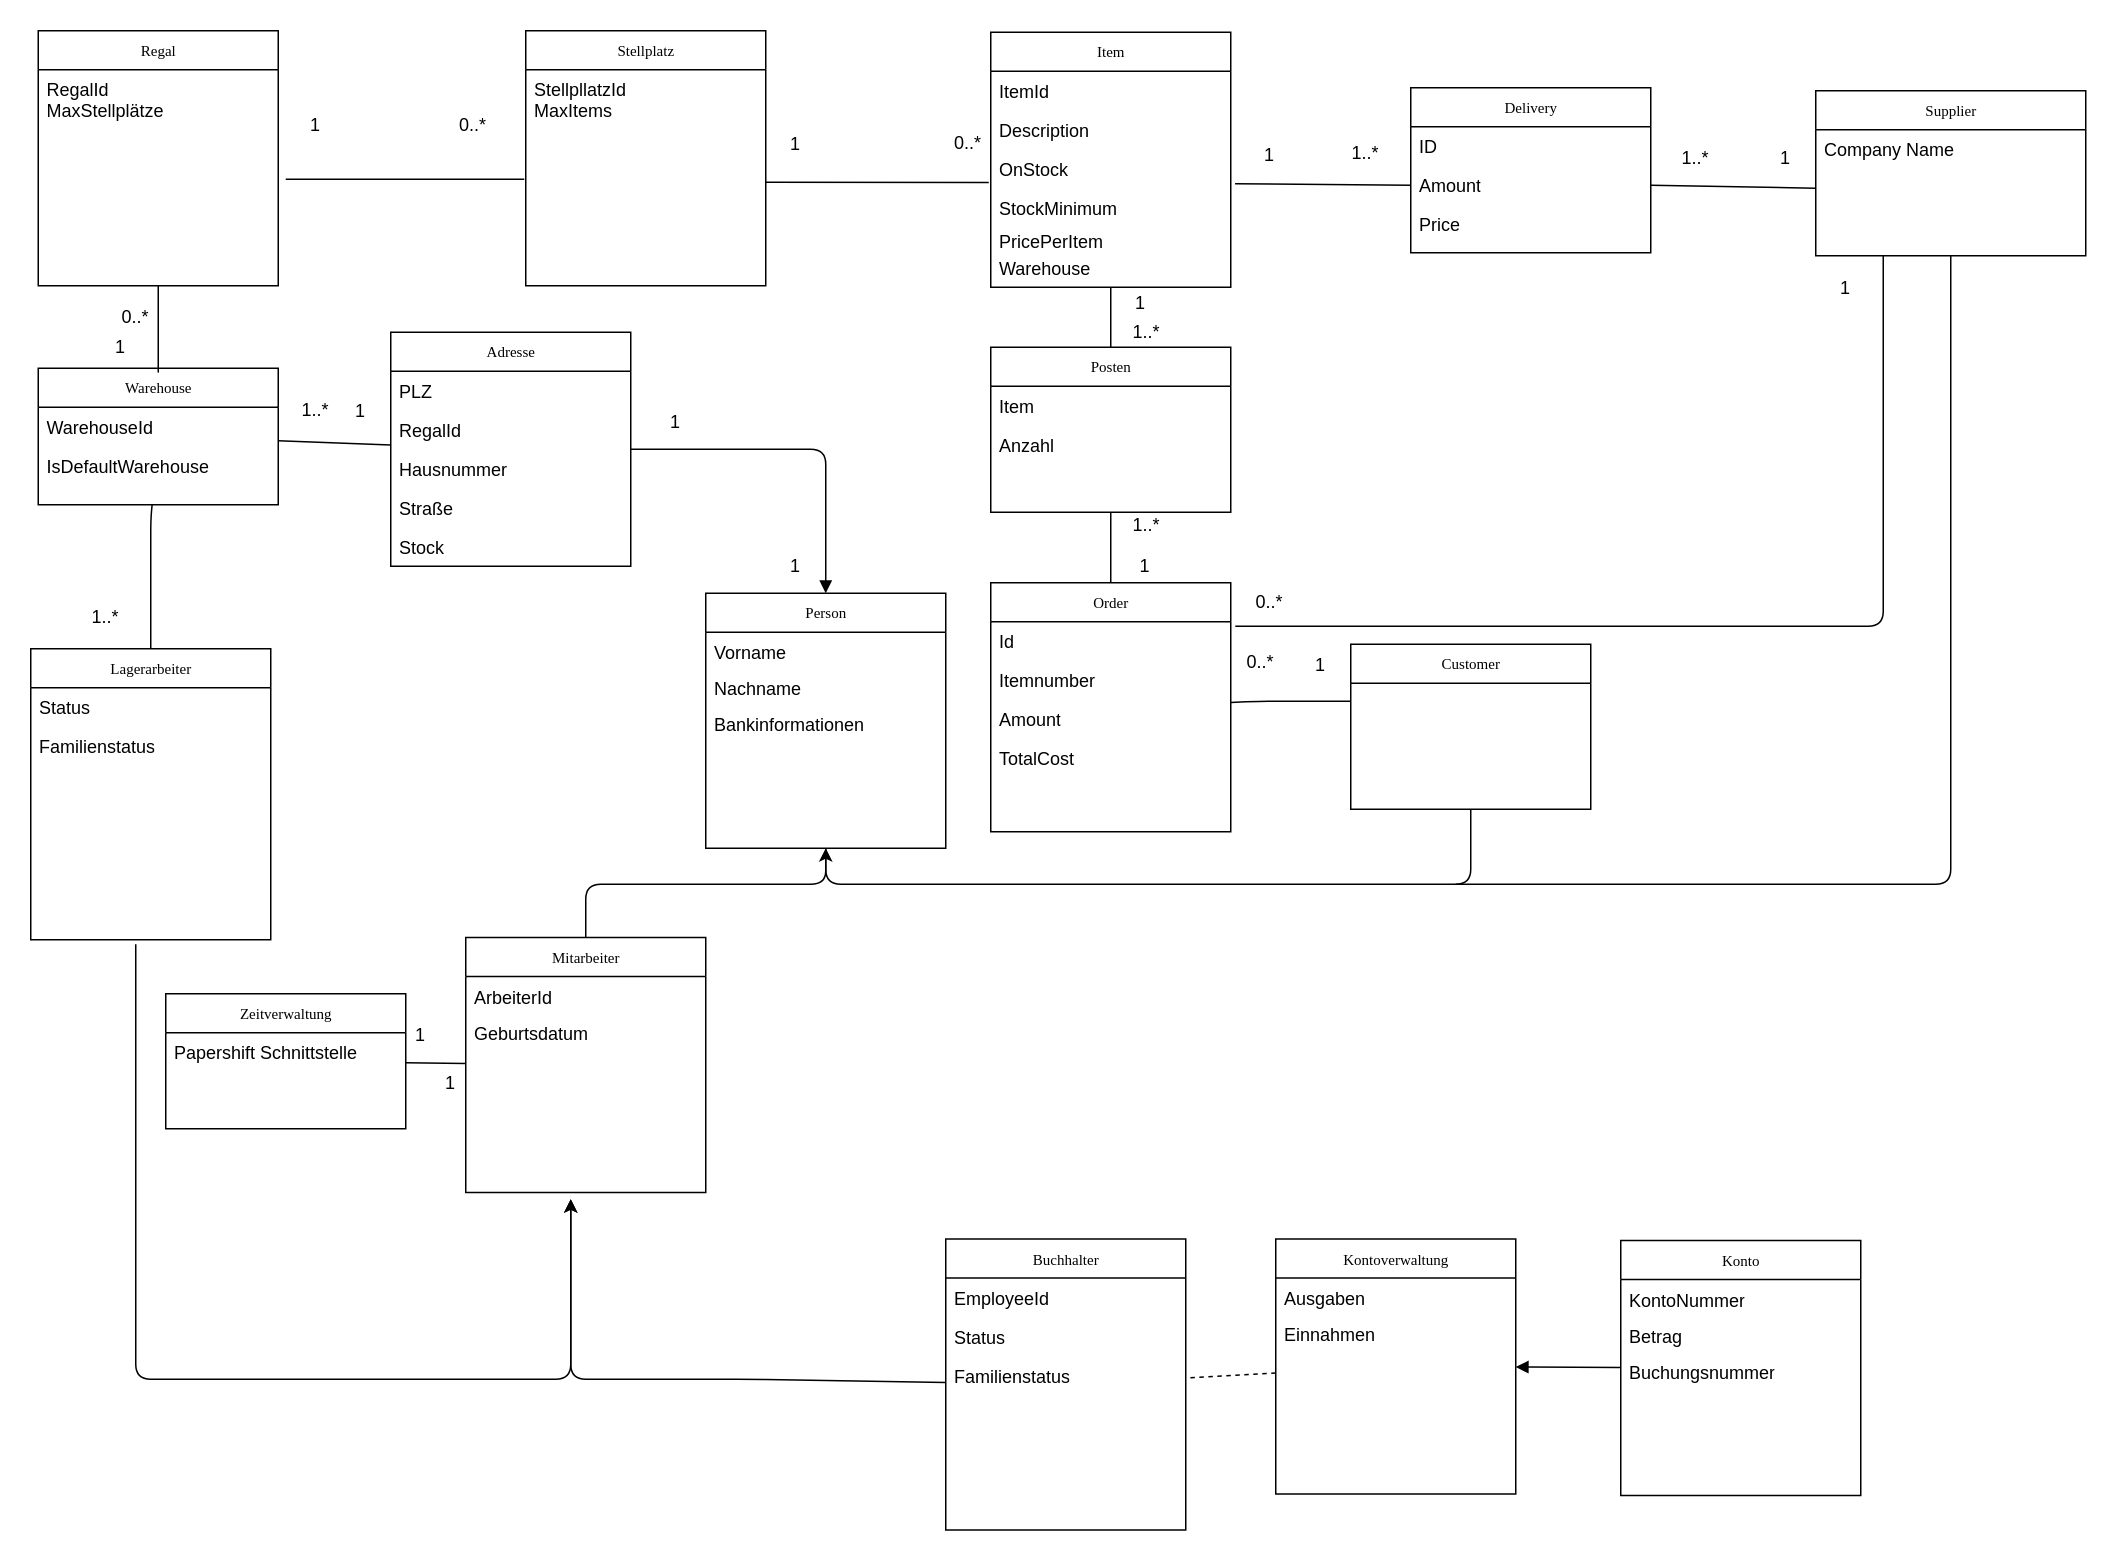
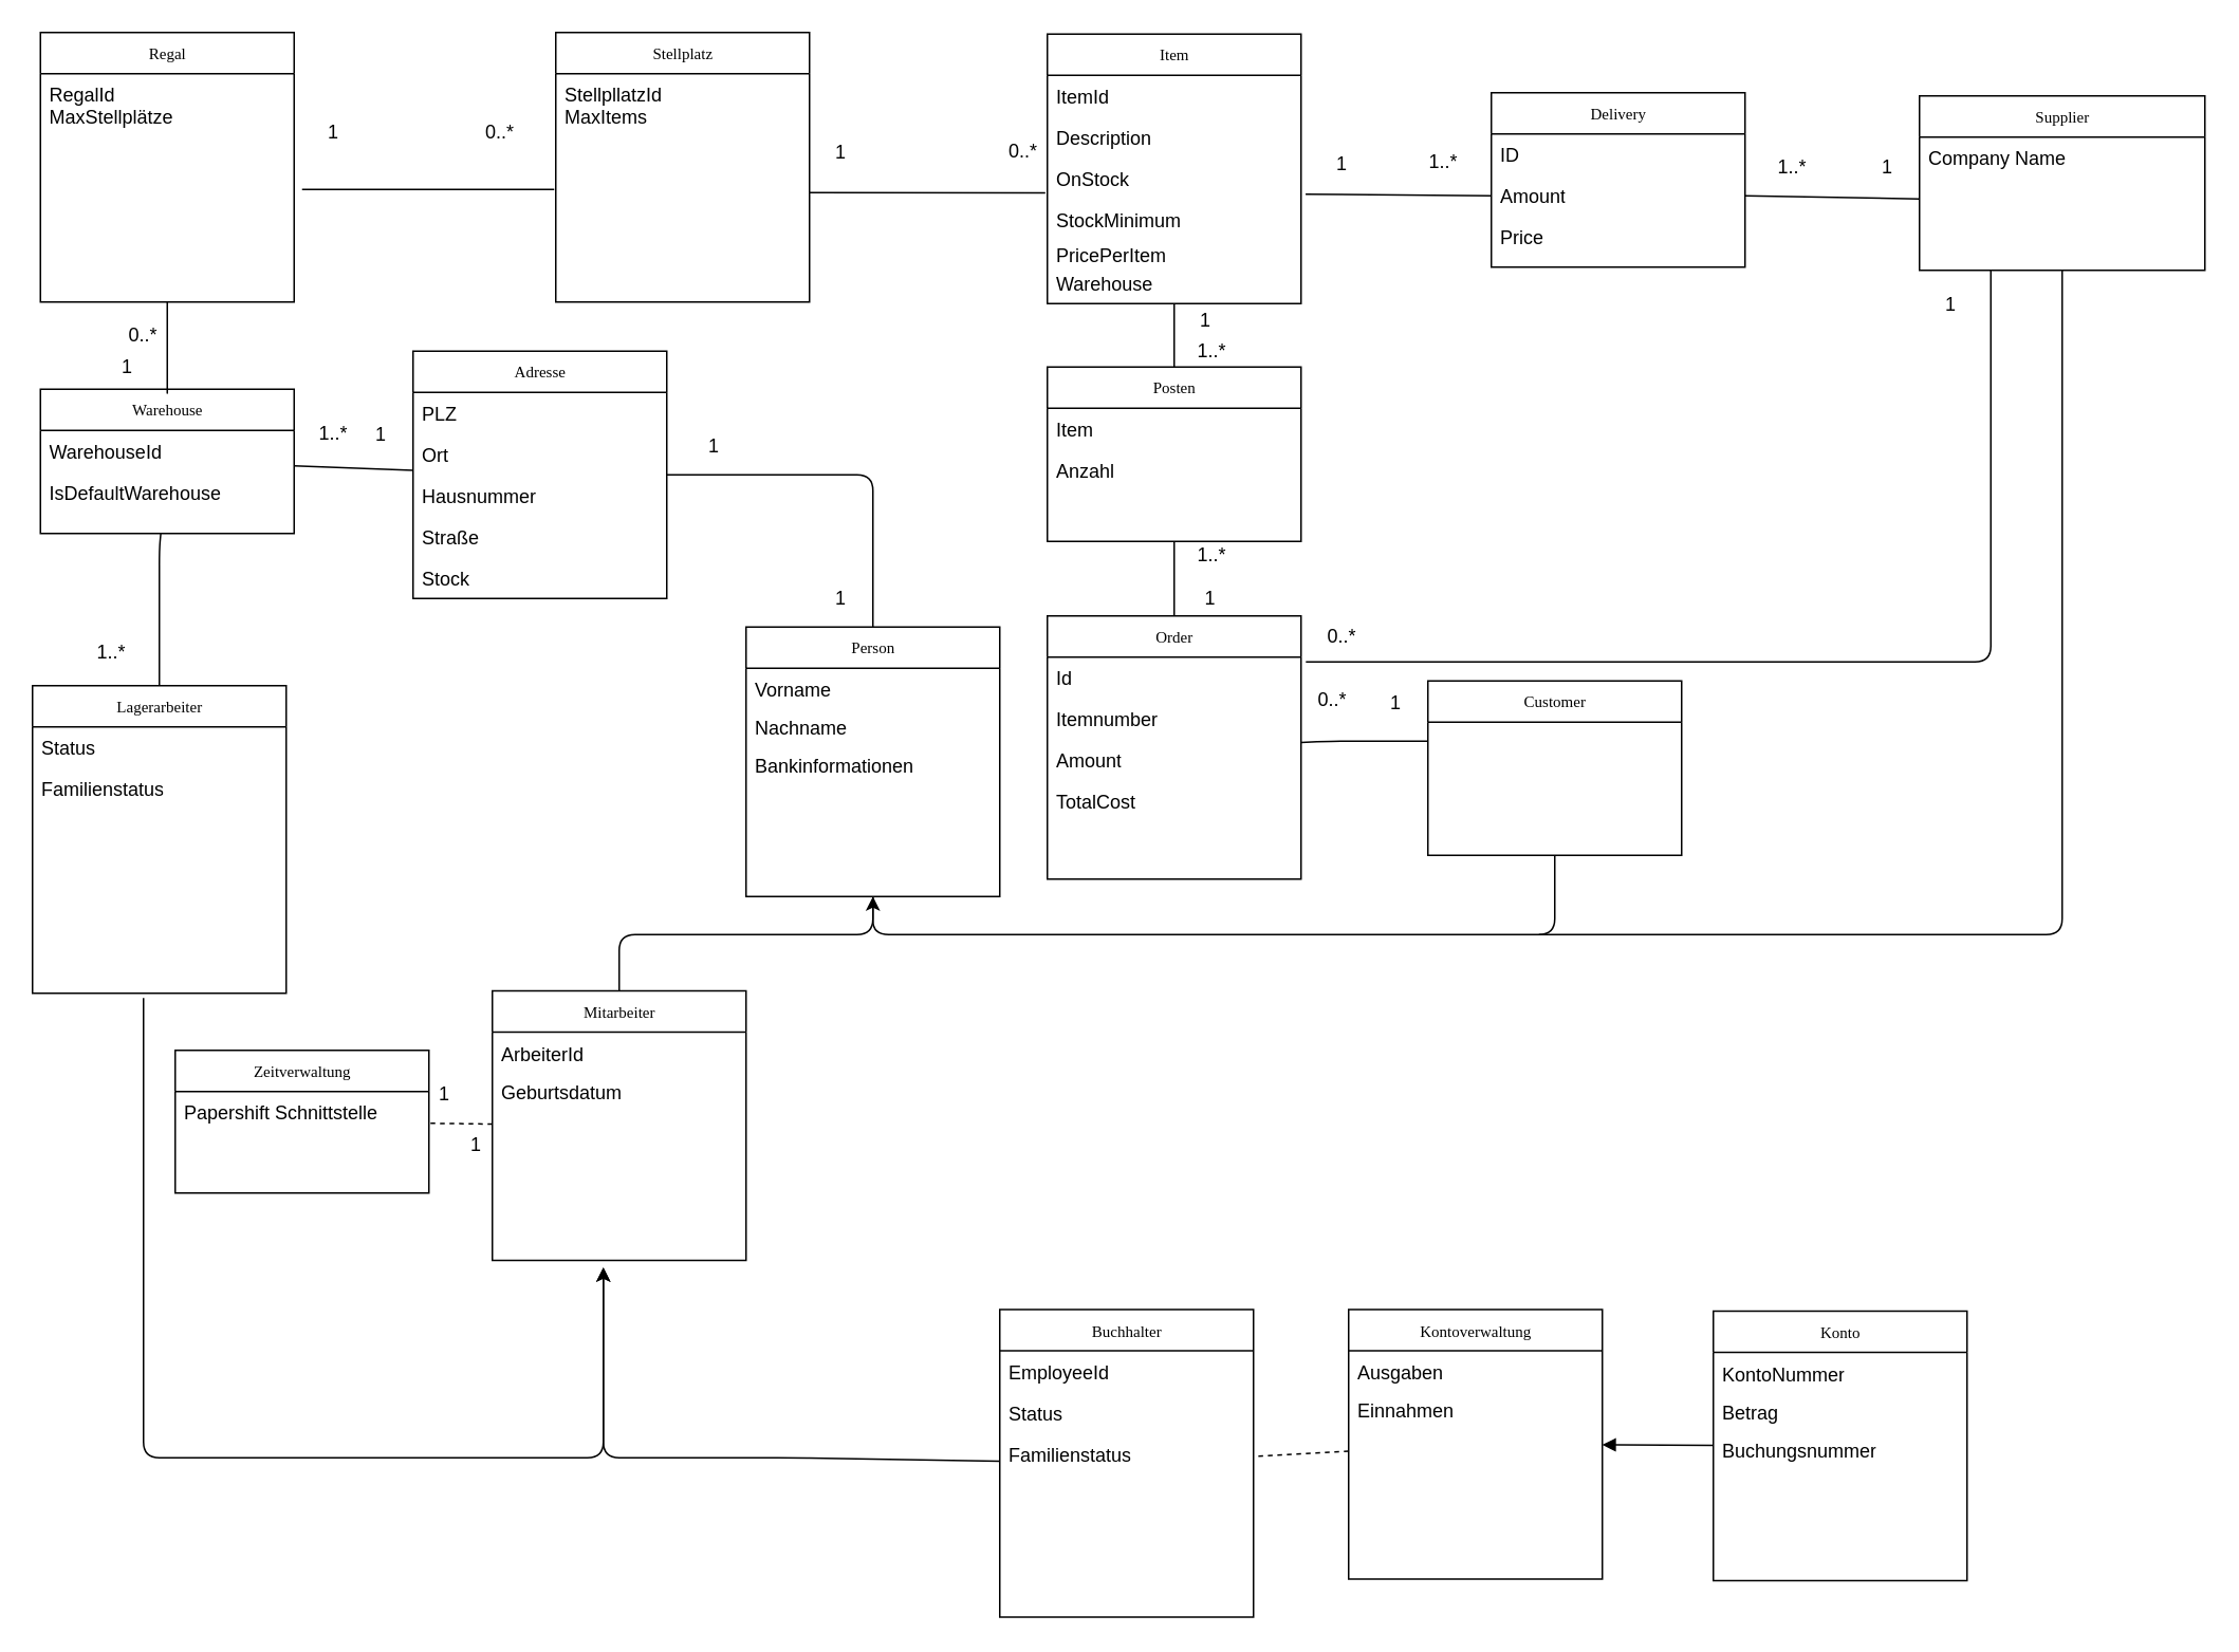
- <mxCell id="91" value="RegalId" style="text;html=1;strokeColor=none;fillColor=none;align=left;verticalAlign=top;spacingLeft=4;spacingRight=4;whiteSpace=wrap;overflow=hidden;rotatable=0;points=[[0,0.5],[1,0.5]];portConstraint=eastwest;" parent="89" vertex="1"><mxGeometry y="52" width="160" height="26" as="geometry" /></mxCell>
+ <mxCell id="91" value="Ort" style="text;html=1;strokeColor=none;fillColor=none;align=left;verticalAlign=top;spacingLeft=4;spacingRight=4;whiteSpace=wrap;overflow=hidden;rotatable=0;points=[[0,0.5],[1,0.5]];portConstraint=eastwest;" parent="89" vertex="1"><mxGeometry y="52" width="160" height="26" as="geometry" /></mxCell>
- <mxCell id="95" value="" style="endArrow=block;html=1;entryX=0.5;entryY=0;entryDx=0;entryDy=0;" parent="1" source="89" target="69" edge="1"><mxGeometry width="50" height="50" relative="1" as="geometry"><mxPoint x="20" y="1089" as="sourcePoint" /><mxPoint x="70" y="1039" as="targetPoint" /><Array as="points"><mxPoint x="550" y="299" /></Array></mxGeometry></mxCell>
+ <mxCell id="95" value="" style="endArrow=none;html=1;entryX=0.5;entryY=0;entryDx=0;entryDy=0;" parent="1" source="89" target="69" edge="1"><mxGeometry width="50" height="50" relative="1" as="geometry"><mxPoint x="20" y="1089" as="sourcePoint" /><mxPoint x="70" y="1039" as="targetPoint" /><Array as="points"><mxPoint x="550" y="299" /></Array></mxGeometry></mxCell>
- <mxCell id="74" value="" style="endArrow=none;html=1;exitX=0.5;exitY=1;exitDx=0;exitDy=0;" parent="1" source="28" target="69" edge="1"><mxGeometry width="50" height="50" relative="1" as="geometry"><mxPoint x="0" y="919" as="sourcePoint" /><mxPoint x="550" y="539" as="targetPoint" /><Array as="points"><mxPoint x="980" y="589" /><mxPoint x="550" y="589" /></Array></mxGeometry></mxCell>
+ <mxCell id="74" value="" style="endArrow=classic;html=1;exitX=0.5;exitY=1;exitDx=0;exitDy=0;" parent="1" source="28" target="69" edge="1"><mxGeometry width="50" height="50" relative="1" as="geometry"><mxPoint x="0" y="919" as="sourcePoint" /><mxPoint x="550" y="539" as="targetPoint" /><Array as="points"><mxPoint x="980" y="589" /><mxPoint x="550" y="589" /></Array></mxGeometry></mxCell>
- <mxCell id="86" value="" style="endArrow=classic;html=1;exitX=0.5;exitY=0;exitDx=0;exitDy=0;" parent="1" source="83" target="69" edge="1"><mxGeometry width="50" height="50" relative="1" as="geometry"><mxPoint x="20" y="1139" as="sourcePoint" /><mxPoint x="550" y="539" as="targetPoint" /><Array as="points"><mxPoint x="390" y="589" /><mxPoint x="550" y="589" /></Array></mxGeometry></mxCell>
+ <mxCell id="86" value="" style="endArrow=none;html=1;exitX=0.5;exitY=0;exitDx=0;exitDy=0;" parent="1" source="83" target="69" edge="1"><mxGeometry width="50" height="50" relative="1" as="geometry"><mxPoint x="20" y="1139" as="sourcePoint" /><mxPoint x="550" y="539" as="targetPoint" /><Array as="points"><mxPoint x="390" y="589" /><mxPoint x="550" y="589" /></Array></mxGeometry></mxCell>
- <mxCell id="87" value="" style="endArrow=none;html=1;" parent="1" source="83" target="81" edge="1"><mxGeometry width="50" height="50" relative="1" as="geometry"><mxPoint x="220" y="917" as="sourcePoint" /><mxPoint x="60" y="1009" as="targetPoint" /></mxGeometry></mxCell>
+ <mxCell id="87" value="" style="endArrow=none;html=1;dashed=1;" parent="1" source="83" target="81" edge="1"><mxGeometry width="50" height="50" relative="1" as="geometry"><mxPoint x="220" y="917" as="sourcePoint" /><mxPoint x="60" y="1009" as="targetPoint" /></mxGeometry></mxCell>
